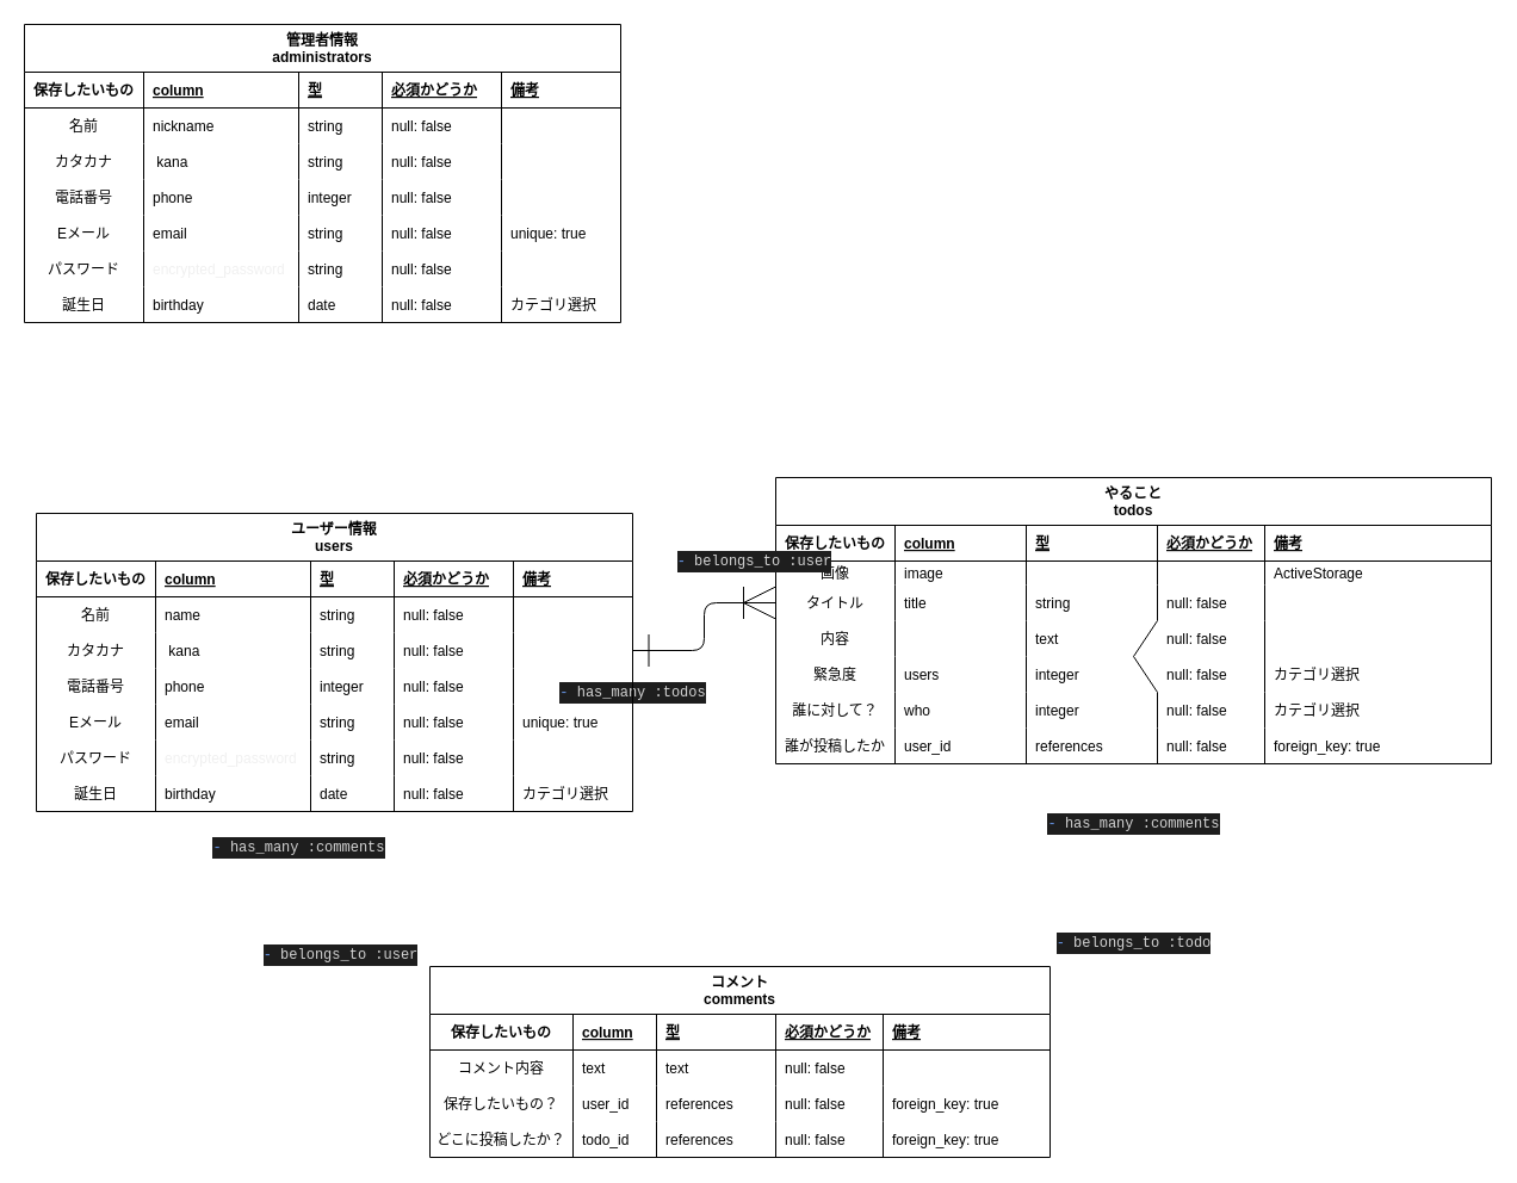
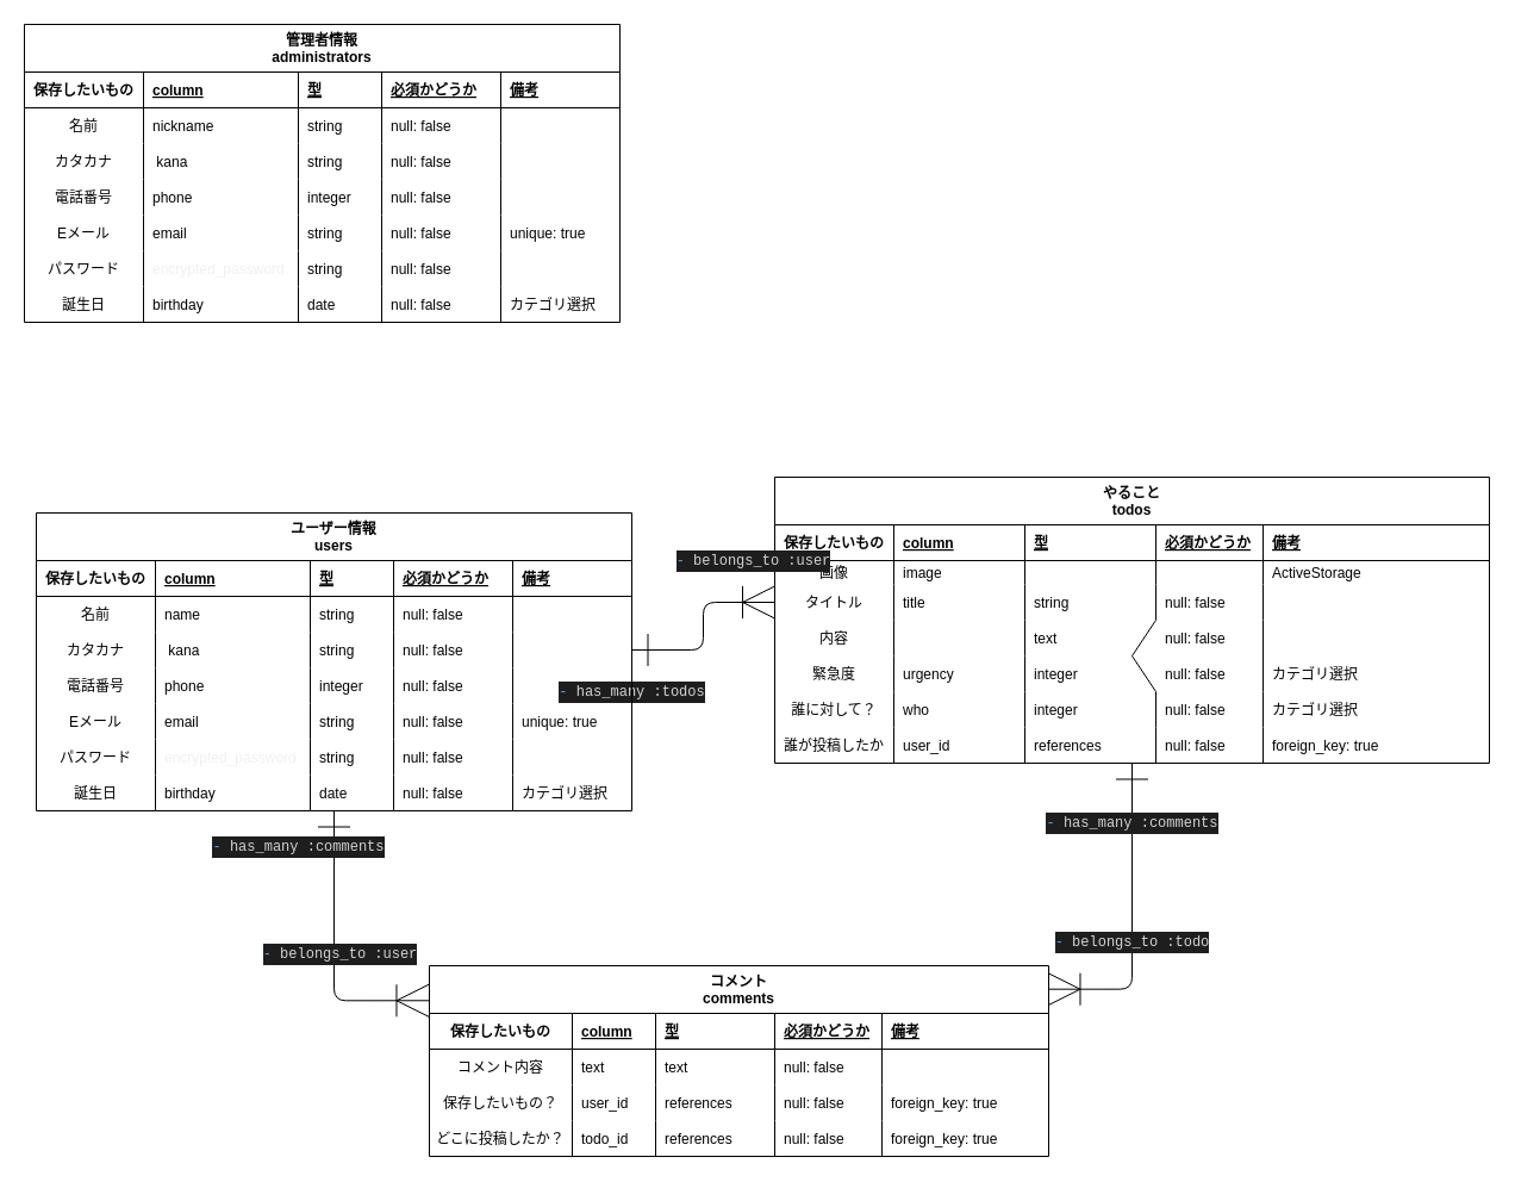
- <mxCell id="71" value="users" style="shape=partialRectangle;connectable=0;fillColor=none;top=0;left=0;bottom=0;right=0;align=left;spacingLeft=6;overflow=hidden;" vertex="1" parent="69"><mxGeometry x="100" width="110" height="30" as="geometry" /></mxCell>
+ <mxCell id="71" value="urgency" style="shape=partialRectangle;connectable=0;fillColor=none;top=0;left=0;bottom=0;right=0;align=left;spacingLeft=6;overflow=hidden;" vertex="1" parent="69"><mxGeometry x="100" width="110" height="30" as="geometry" /></mxCell>
+ <mxCell id="159" value="" style="edgeStyle=orthogonalEdgeStyle;fontSize=12;html=1;endArrow=ERoneToMany;endSize=25;targetPerimeterSpacing=9;sourcePerimeterSpacing=0;startSize=25;startArrow=ERone;startFill=0;fillColor=none;entryX=0.999;entryY=0.123;entryDx=0;entryDy=0;entryPerimeter=0;" edge="1" parent="1" source="45" target="133"><mxGeometry width="100" height="100" relative="1" as="geometry"><mxPoint x="890" y="740" as="sourcePoint" /><mxPoint x="969.48" y="899.28" as="targetPoint" /></mxGeometry></mxCell>
+ <mxCell id="158" value="" style="edgeStyle=orthogonalEdgeStyle;fontSize=12;html=1;endArrow=ERoneToMany;endSize=25;targetPerimeterSpacing=9;sourcePerimeterSpacing=0;startSize=25;startArrow=ERone;startFill=0;fillColor=none;entryX=-0.001;entryY=0.183;entryDx=0;entryDy=0;entryPerimeter=0;" edge="1" parent="1" source="90" target="133"><mxGeometry width="100" height="100" relative="1" as="geometry"><mxPoint x="240" y="710" as="sourcePoint" /><mxPoint x="330" y="800" as="targetPoint" /></mxGeometry></mxCell>
